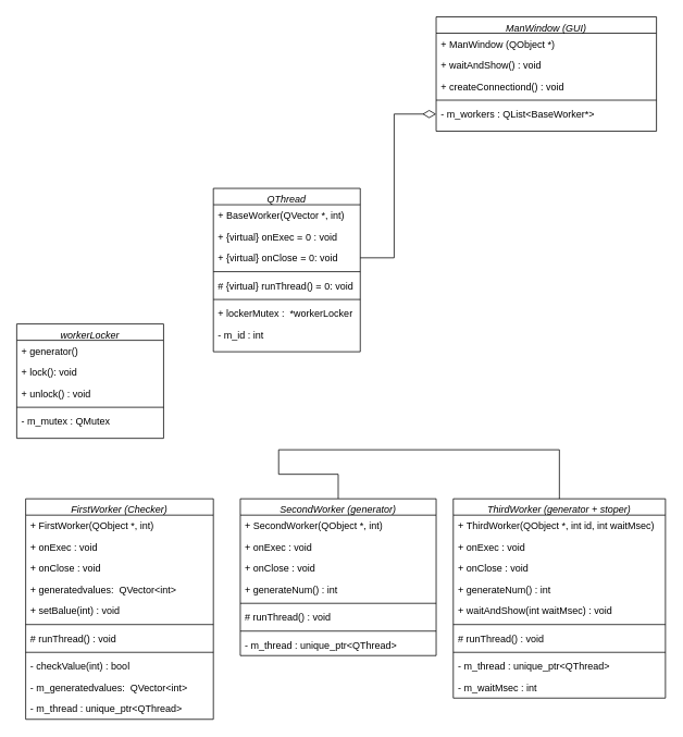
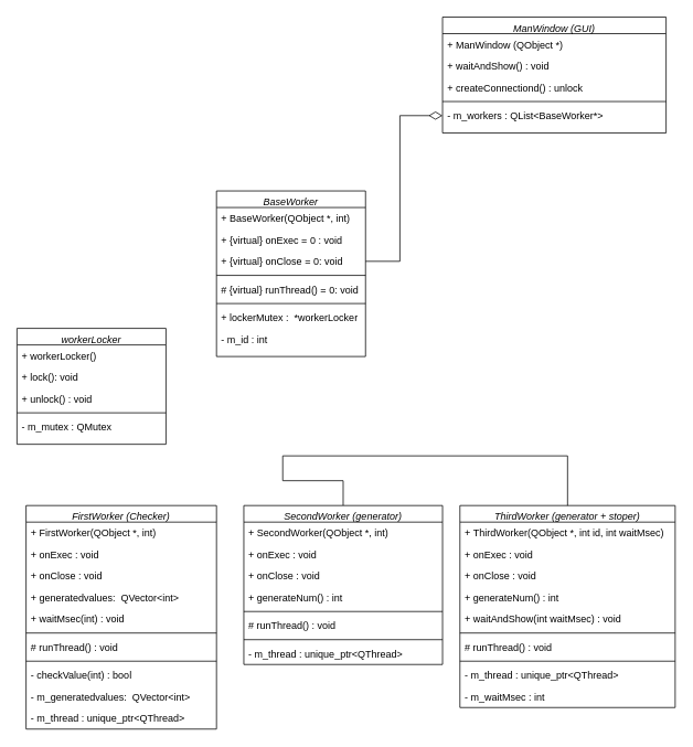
- <mxCell id="48" value="+ createConnectiond() : void" style="text;align=left;verticalAlign=top;spacingLeft=4;spacingRight=4;overflow=hidden;rotatable=0;points=[[0,0.5],[1,0.5]];portConstraint=eastwest;rounded=0;shadow=0;html=0;" vertex="1" parent="45"><mxGeometry y="72" width="270" height="26" as="geometry" /></mxCell>
+ <mxCell id="48" value="+ createConnectiond() : unlock" style="text;align=left;verticalAlign=top;spacingLeft=4;spacingRight=4;overflow=hidden;rotatable=0;points=[[0,0.5],[1,0.5]];portConstraint=eastwest;rounded=0;shadow=0;html=0;" vertex="1" parent="45"><mxGeometry y="72" width="270" height="26" as="geometry" /></mxCell>
- <mxCell id="2" value="QThread" style="swimlane;fontStyle=2;align=center;verticalAlign=top;childLayout=stackLayout;horizontal=1;startSize=20;horizontalStack=0;resizeParent=1;resizeLast=0;collapsible=1;marginBottom=0;rounded=0;shadow=0;strokeWidth=1;" parent="1" vertex="1"><mxGeometry x="261" y="230" width="180" height="200" as="geometry"><mxRectangle x="230" y="140" width="160" height="26" as="alternateBounds" /></mxGeometry></mxCell>
+ <mxCell id="2" value="BaseWorker" style="swimlane;fontStyle=2;align=center;verticalAlign=top;childLayout=stackLayout;horizontal=1;startSize=20;horizontalStack=0;resizeParent=1;resizeLast=0;collapsible=1;marginBottom=0;rounded=0;shadow=0;strokeWidth=1;" parent="1" vertex="1"><mxGeometry x="261" y="230" width="180" height="200" as="geometry"><mxRectangle x="230" y="140" width="160" height="26" as="alternateBounds" /></mxGeometry></mxCell>
- <mxCell id="3" value="+ BaseWorker(QVector *, int)" style="text;align=left;verticalAlign=top;spacingLeft=4;spacingRight=4;overflow=hidden;rotatable=0;points=[[0,0.5],[1,0.5]];portConstraint=eastwest;rounded=0;shadow=0;html=0;" parent="2" vertex="1"><mxGeometry y="20" width="180" height="26" as="geometry" /></mxCell>
+ <mxCell id="3" value="+ BaseWorker(QObject *, int)" style="text;align=left;verticalAlign=top;spacingLeft=4;spacingRight=4;overflow=hidden;rotatable=0;points=[[0,0.5],[1,0.5]];portConstraint=eastwest;rounded=0;shadow=0;html=0;" parent="2" vertex="1"><mxGeometry y="20" width="180" height="26" as="geometry" /></mxCell>
- <mxCell id="52" value="+ generator()" style="text;align=left;verticalAlign=top;spacingLeft=4;spacingRight=4;overflow=hidden;rotatable=0;points=[[0,0.5],[1,0.5]];portConstraint=eastwest;rounded=0;shadow=0;html=0;" vertex="1" parent="51"><mxGeometry y="20" width="180" height="26" as="geometry" /></mxCell>
+ <mxCell id="52" value="+ workerLocker()" style="text;align=left;verticalAlign=top;spacingLeft=4;spacingRight=4;overflow=hidden;rotatable=0;points=[[0,0.5],[1,0.5]];portConstraint=eastwest;rounded=0;shadow=0;html=0;" vertex="1" parent="51"><mxGeometry y="20" width="180" height="26" as="geometry" /></mxCell>
- <mxCell id="16" value="+ setBalue(int) : void" style="text;align=left;verticalAlign=top;spacingLeft=4;spacingRight=4;overflow=hidden;rotatable=0;points=[[0,0.5],[1,0.5]];portConstraint=eastwest;rounded=0;shadow=0;html=0;" vertex="1" parent="11"><mxGeometry y="124" width="230" height="26" as="geometry" /></mxCell>
+ <mxCell id="16" value="+ waitMsec(int) : void" style="text;align=left;verticalAlign=top;spacingLeft=4;spacingRight=4;overflow=hidden;rotatable=0;points=[[0,0.5],[1,0.5]];portConstraint=eastwest;rounded=0;shadow=0;html=0;" vertex="1" parent="11"><mxGeometry y="124" width="230" height="26" as="geometry" /></mxCell>
